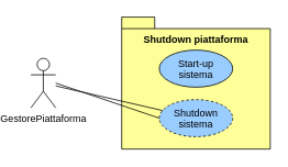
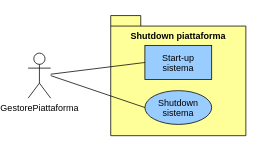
- <mxCell id="4" value="Start-up&#10;sistema" style="ellipse;fillColor=#99CCFF;" vertex="1" parent="1"><mxGeometry x="175.5" y="60" width="89" height="45" as="geometry" /></mxCell>
+ <mxCell id="4" value="Start-up&#10;sistema" style="fillColor=#99CCFF;rounded=0;" vertex="1" parent="1"><mxGeometry x="175.5" y="60" width="89" height="45" as="geometry" /></mxCell>
- <mxCell id="7" value="" style="endArrow=none;html=1;fontColor=#000000;" edge="1" parent="1" source="2" target="5"><mxGeometry width="50" height="50" relative="1" as="geometry"><mxPoint x="20" y="240" as="sourcePoint" /><mxPoint x="70" y="190" as="targetPoint" /></mxGeometry></mxCell>
+ <mxCell id="7" value="" style="endArrow=none;html=1;fontColor=#000000;entryX=0;entryY=0.5;entryDx=0;entryDy=0;" edge="1" parent="1" source="2" target="4"><mxGeometry width="50" height="50" relative="1" as="geometry"><mxPoint x="20" y="240" as="sourcePoint" /><mxPoint x="70" y="190" as="targetPoint" /></mxGeometry></mxCell>
- <mxCell id="5" value="Shutdown&#10;sistema" style="ellipse;fillColor=#99CCFF;dashed=1;" vertex="1" parent="1"><mxGeometry x="175.5" y="120" width="89" height="45" as="geometry" /></mxCell>
+ <mxCell id="5" value="Shutdown&#10;sistema" style="ellipse;fillColor=#99CCFF;" vertex="1" parent="1"><mxGeometry x="175.5" y="120" width="89" height="45" as="geometry" /></mxCell>
